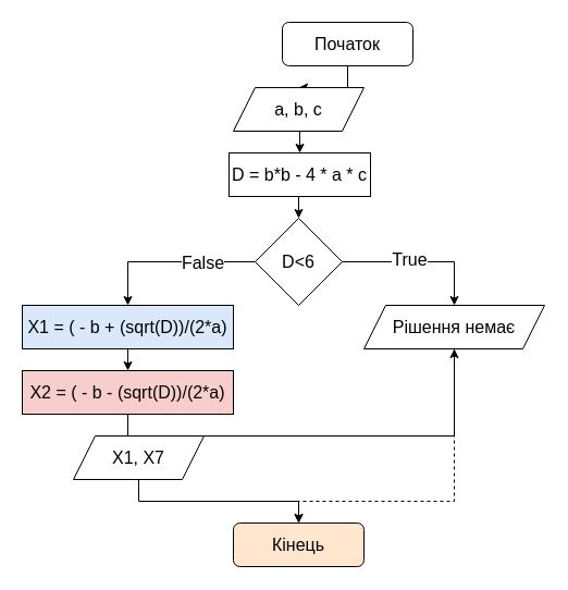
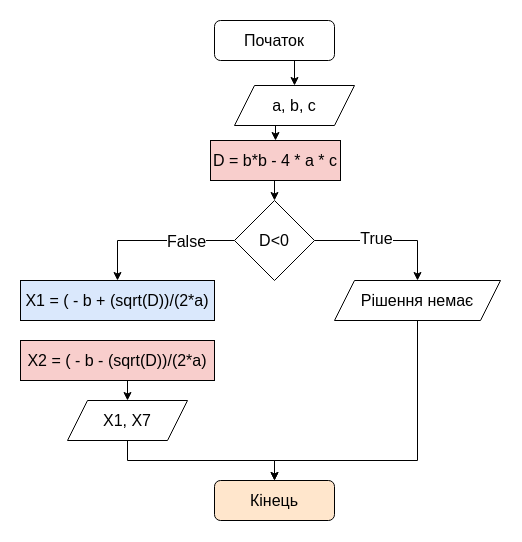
- <mxCell id="3" value="Початок" style="rounded=1;whiteSpace=wrap;html=1;fontSize=16;" vertex="1" parent="1"><mxGeometry x="259" y="20" width="120" height="40" as="geometry" /></mxCell>
+ <mxCell id="3" value="Початок" style="rounded=1;whiteSpace=wrap;html=1;fontSize=16;" vertex="1" parent="1"><mxGeometry x="214" y="20" width="120" height="40" as="geometry" /></mxCell>
- <mxCell id="5" value="a, b, c" style="shape=parallelogram;perimeter=parallelogramPerimeter;whiteSpace=wrap;html=1;fixedSize=1;fontSize=16;" vertex="1" parent="1"><mxGeometry x="214" y="80" width="120" height="40" as="geometry" /></mxCell>
+ <mxCell id="5" value="a, b, c" style="shape=parallelogram;perimeter=parallelogramPerimeter;whiteSpace=wrap;html=1;fixedSize=1;fontSize=16;" vertex="1" parent="1"><mxGeometry x="234" y="85" width="120" height="40" as="geometry" /></mxCell>
- <mxCell id="7" value="D = b*b - 4 * a * c" style="rounded=0;whiteSpace=wrap;html=1;fontSize=16;" vertex="1" parent="1"><mxGeometry x="210" y="140" width="130" height="40" as="geometry" /></mxCell>
+ <mxCell id="7" value="D = b*b - 4 * a * c" style="rounded=0;whiteSpace=wrap;html=1;fontSize=16;fillColor=#f8cecc;" vertex="1" parent="1"><mxGeometry x="210" y="140" width="130" height="40" as="geometry" /></mxCell>
- <mxCell id="12" value="D&amp;lt;6" style="rhombus;whiteSpace=wrap;html=1;fontSize=16;" vertex="1" parent="1"><mxGeometry x="234" y="200" width="80" height="80" as="geometry" /></mxCell>
+ <mxCell id="12" value="D&amp;lt;0" style="rhombus;whiteSpace=wrap;html=1;fontSize=16;" vertex="1" parent="1"><mxGeometry x="234" y="200" width="80" height="80" as="geometry" /></mxCell>
- <mxCell id="13" style="edgeStyle=orthogonalEdgeStyle;rounded=0;orthogonalLoop=1;jettySize=auto;html=1;exitX=0.5;exitY=1;exitDx=0;exitDy=0;entryX=0.5;entryY=0;entryDx=0;entryDy=0;fontSize=16;" edge="1" parent="1" source="14" target="16"><mxGeometry relative="1" as="geometry" /></mxCell>
- <mxCell id="15" style="edgeStyle=orthogonalEdgeStyle;rounded=0;orthogonalLoop=1;jettySize=auto;html=1;exitX=0.5;exitY=1;exitDx=0;exitDy=0;fontSize=16;" edge="1" parent="1" source="16" target="20"><mxGeometry relative="1" as="geometry" /></mxCell>
+ <mxCell id="15" style="edgeStyle=orthogonalEdgeStyle;rounded=0;orthogonalLoop=1;jettySize=auto;html=1;exitX=0.5;exitY=1;exitDx=0;exitDy=0;entryX=0.5;entryY=0;entryDx=0;entryDy=0;fontSize=16;" edge="1" parent="1" source="16" target="18"><mxGeometry relative="1" as="geometry" /></mxCell>
- <mxCell id="19" style="edgeStyle=orthogonalEdgeStyle;rounded=0;orthogonalLoop=1;jettySize=auto;html=1;exitX=0.5;exitY=1;exitDx=0;exitDy=0;entryX=0.5;entryY=0;entryDx=0;entryDy=0;fontSize=16;dashed=1;" edge="1" parent="1" source="20" target="21"><mxGeometry relative="1" as="geometry"><Array as="points"><mxPoint x="417" y="460" /><mxPoint x="274" y="460" /></Array></mxGeometry></mxCell>
+ <mxCell id="19" style="edgeStyle=orthogonalEdgeStyle;rounded=0;orthogonalLoop=1;jettySize=auto;html=1;exitX=0.5;exitY=1;exitDx=0;exitDy=0;entryX=0.5;entryY=0;entryDx=0;entryDy=0;fontSize=16;" edge="1" parent="1" source="20" target="21"><mxGeometry relative="1" as="geometry"><Array as="points"><mxPoint x="417" y="460" /><mxPoint x="274" y="460" /></Array></mxGeometry></mxCell>
